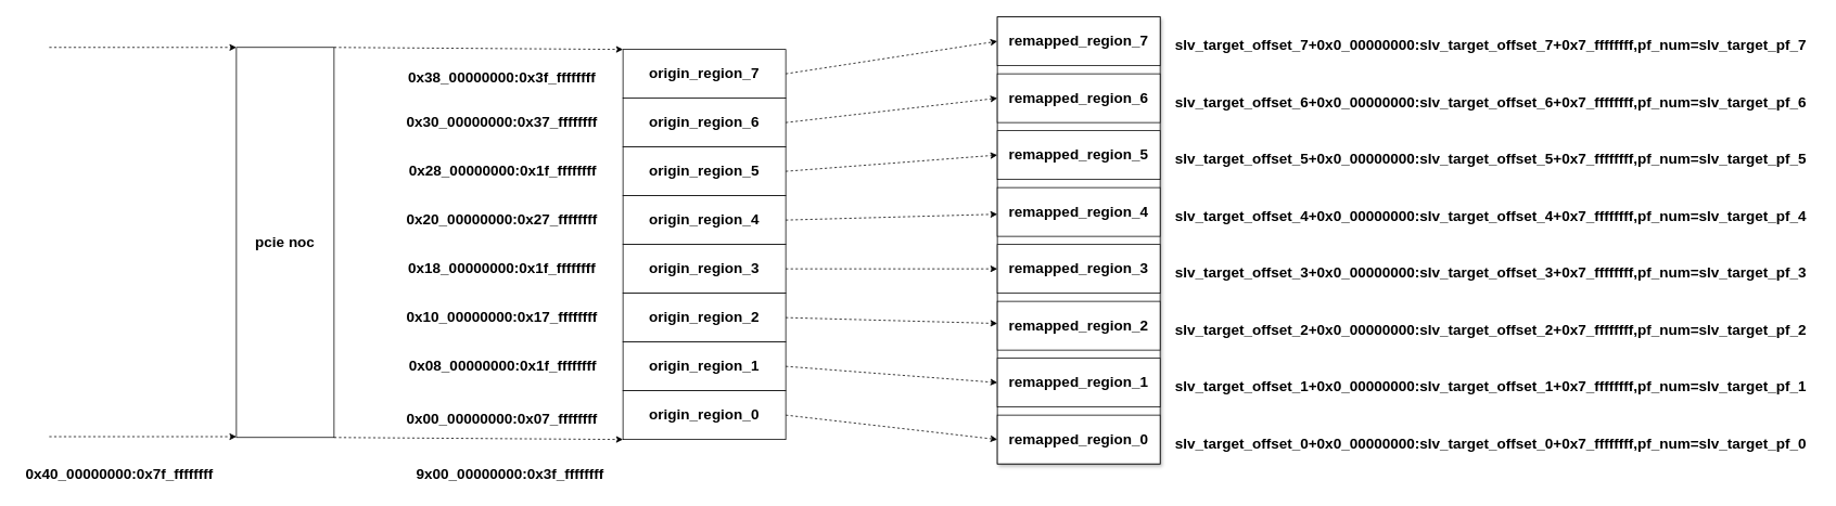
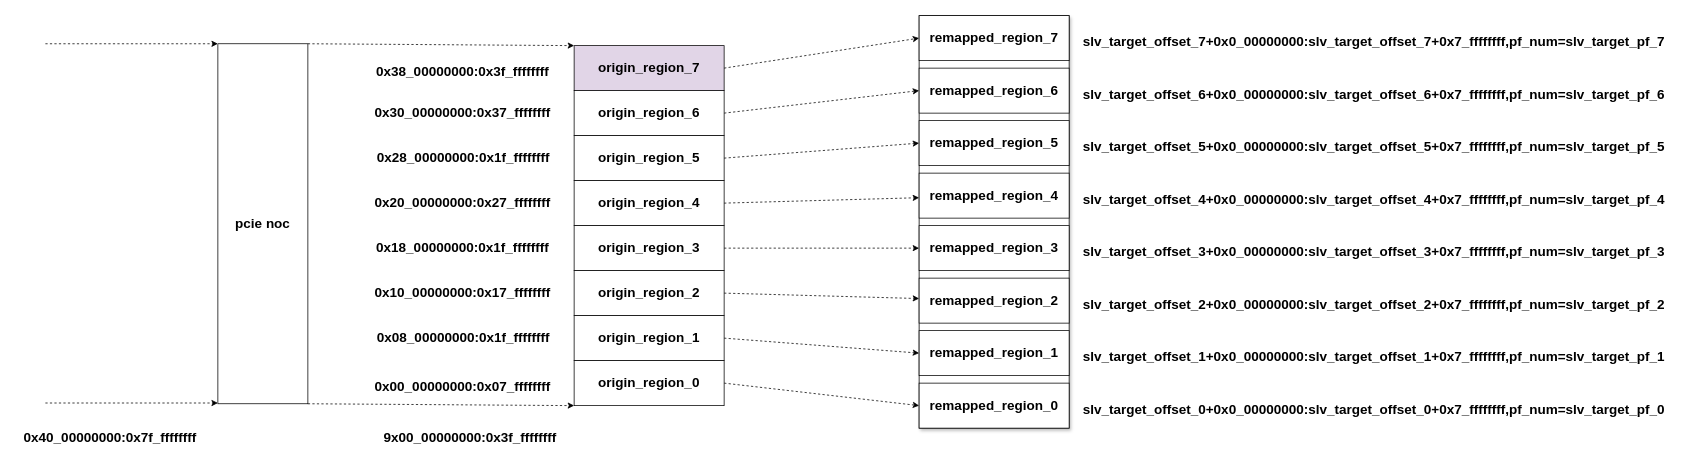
- <mxCell id="9" value="origin_region_7" style="rounded=0;whiteSpace=wrap;html=1;fontSize=18;fontStyle=1" parent="1" vertex="1"><mxGeometry x="765" y="60" width="200" height="60" as="geometry" /></mxCell>
+ <mxCell id="9" value="origin_region_7" style="rounded=0;whiteSpace=wrap;html=1;fontSize=18;fontStyle=1;fillColor=#e1d5e7;" parent="1" vertex="1"><mxGeometry x="765" y="60" width="200" height="60" as="geometry" /></mxCell>
